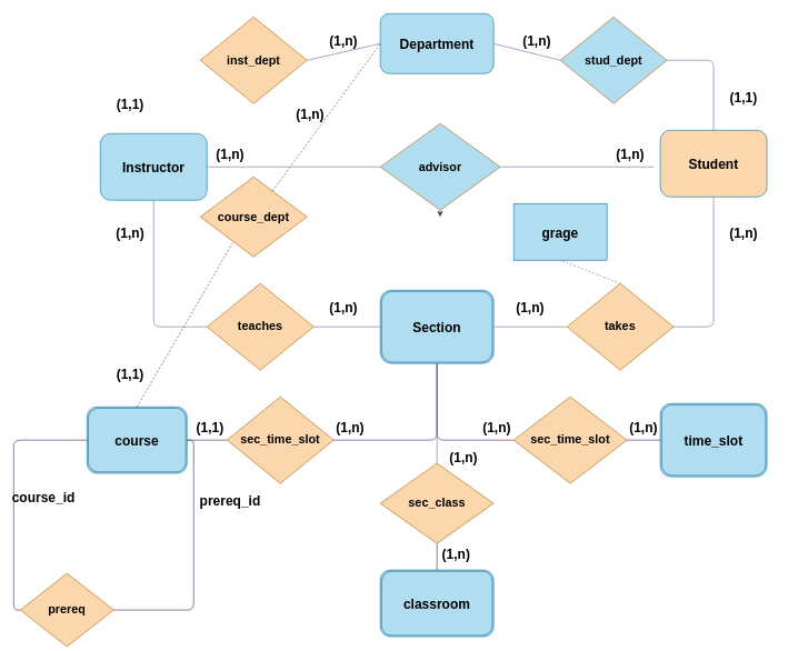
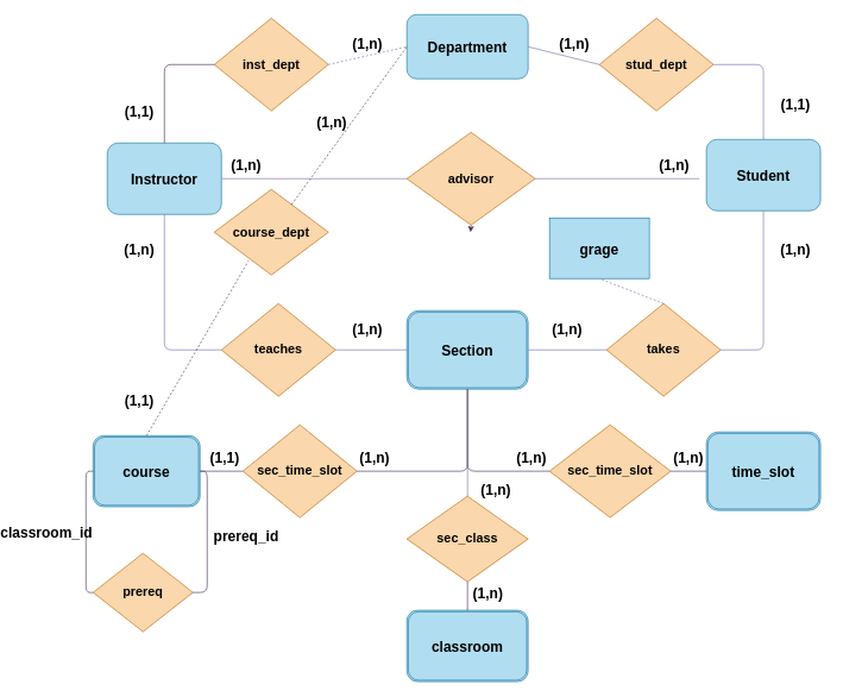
- <mxCell id="9" value="" style="endArrow=none;html=1;shadow=0;fontColor=#1A1A1A;strokeColor=#736CA8;exitX=1;exitY=0.5;exitDx=0;exitDy=0;entryX=0;entryY=0.5;entryDx=0;entryDy=0;" parent="1" source="7" target="2" edge="1"><mxGeometry width="50" height="100" relative="1" as="geometry"><mxPoint x="560" y="235" as="sourcePoint" /><mxPoint x="610" y="135" as="targetPoint" /></mxGeometry></mxCell>
+ <mxCell id="9" value="" style="endArrow=none;html=1;shadow=0;fontColor=#1A1A1A;strokeColor=#736CA8;exitX=1;exitY=0.5;exitDx=0;exitDy=0;entryX=0;entryY=0.5;entryDx=0;entryDy=0;dashed=1;" parent="1" source="7" target="2" edge="1"><mxGeometry width="50" height="100" relative="1" as="geometry"><mxPoint x="560" y="235" as="sourcePoint" /><mxPoint x="610" y="135" as="targetPoint" /></mxGeometry></mxCell>
- <mxCell id="4" value="&lt;font style=&quot;font-size: 18px&quot;&gt;&lt;b&gt;stud_dept&lt;/b&gt;&lt;/font&gt;" style="rhombus;whiteSpace=wrap;html=1;rounded=0;sketch=0;strokeColor=#b46504;fillColor=#b1ddf0;" parent="1" vertex="1"><mxGeometry x="840" y="25" width="160" height="130" as="geometry" /></mxCell>
+ <mxCell id="4" value="&lt;font style=&quot;font-size: 18px&quot;&gt;&lt;b&gt;stud_dept&lt;/b&gt;&lt;/font&gt;" style="rhombus;whiteSpace=wrap;html=1;rounded=0;sketch=0;strokeColor=#b46504;fillColor=#fad7ac;" parent="1" vertex="1"><mxGeometry x="840" y="25" width="160" height="130" as="geometry" /></mxCell>
+ <mxCell id="62" value="" style="edgeStyle=orthogonalEdgeStyle;endArrow=none;html=1;elbow=vertical;strokeColor=#432D57;exitX=0.5;exitY=0;exitDx=0;exitDy=0;entryX=0;entryY=0.5;entryDx=0;entryDy=0;" parent="1" source="10" target="7" edge="1"><mxGeometry width="50" height="100" relative="1" as="geometry"><mxPoint x="690" y="365" as="sourcePoint" /><mxPoint x="740" y="265" as="targetPoint" /></mxGeometry></mxCell>
- <mxCell id="3" value="&lt;font style=&quot;font-size: 20px&quot;&gt;&lt;b&gt;Student&lt;/b&gt;&lt;/font&gt;" style="rounded=1;whiteSpace=wrap;html=1;sketch=0;strokeColor=#10739e;fillColor=#fad7ac;" parent="1" vertex="1"><mxGeometry x="990" y="195" width="160" height="100" as="geometry" /></mxCell>
+ <mxCell id="3" value="&lt;font style=&quot;font-size: 20px&quot;&gt;&lt;b&gt;Student&lt;/b&gt;&lt;/font&gt;" style="rounded=1;whiteSpace=wrap;html=1;sketch=0;strokeColor=#10739e;fillColor=#b1ddf0;" parent="1" vertex="1"><mxGeometry x="990" y="195" width="160" height="100" as="geometry" /></mxCell>
- <mxCell id="12" value="&lt;font style=&quot;font-size: 18px&quot;&gt;&lt;b&gt;advisor&lt;/b&gt;&lt;/font&gt;" style="rhombus;whiteSpace=wrap;html=1;rounded=0;sketch=0;strokeColor=#b46504;fillColor=#b1ddf0;" parent="1" vertex="1"><mxGeometry x="570" y="185" width="180" height="130" as="geometry" /></mxCell>
+ <mxCell id="12" value="&lt;font style=&quot;font-size: 18px&quot;&gt;&lt;b&gt;advisor&lt;/b&gt;&lt;/font&gt;" style="rhombus;whiteSpace=wrap;html=1;rounded=0;sketch=0;strokeColor=#b46504;fillColor=#fad7ac;" parent="1" vertex="1"><mxGeometry x="570" y="185" width="180" height="130" as="geometry" /></mxCell>
- <mxCell id="60" value="&lt;font style=&quot;font-size: 20px&quot;&gt;&lt;b&gt;course_id&lt;/b&gt;&lt;/font&gt;" style="text;html=1;strokeColor=none;fillColor=none;align=center;verticalAlign=middle;whiteSpace=wrap;rounded=0;" parent="1" vertex="1"><mxGeometry x="20" y="705" width="90" height="80" as="geometry" /></mxCell>
+ <mxCell id="60" value="&lt;font style=&quot;font-size: 20px&quot;&gt;&lt;b&gt;classroom_id&lt;/b&gt;&lt;/font&gt;" style="text;html=1;strokeColor=none;fillColor=none;align=center;verticalAlign=middle;whiteSpace=wrap;rounded=0;" parent="1" vertex="1"><mxGeometry x="20" y="705" width="90" height="80" as="geometry" /></mxCell>
- <mxCell id="35" value="&lt;font style=&quot;font-size: 18px&quot;&gt;&lt;b&gt;prereq&lt;/b&gt;&lt;/font&gt;" style="rhombus;whiteSpace=wrap;html=1;rounded=0;sketch=0;strokeColor=#b46504;fillColor=#fad7ac;" parent="1" vertex="1"><mxGeometry x="30" y="860" width="140" height="110" as="geometry" /></mxCell>
+ <mxCell id="35" value="&lt;font style=&quot;font-size: 18px&quot;&gt;&lt;b&gt;prereq&lt;/b&gt;&lt;/font&gt;" style="rhombus;whiteSpace=wrap;html=1;rounded=0;sketch=0;strokeColor=#b46504;fillColor=#fad7ac;" parent="1" vertex="1"><mxGeometry x="130" y="775" width="140" height="110" as="geometry" /></mxCell>
